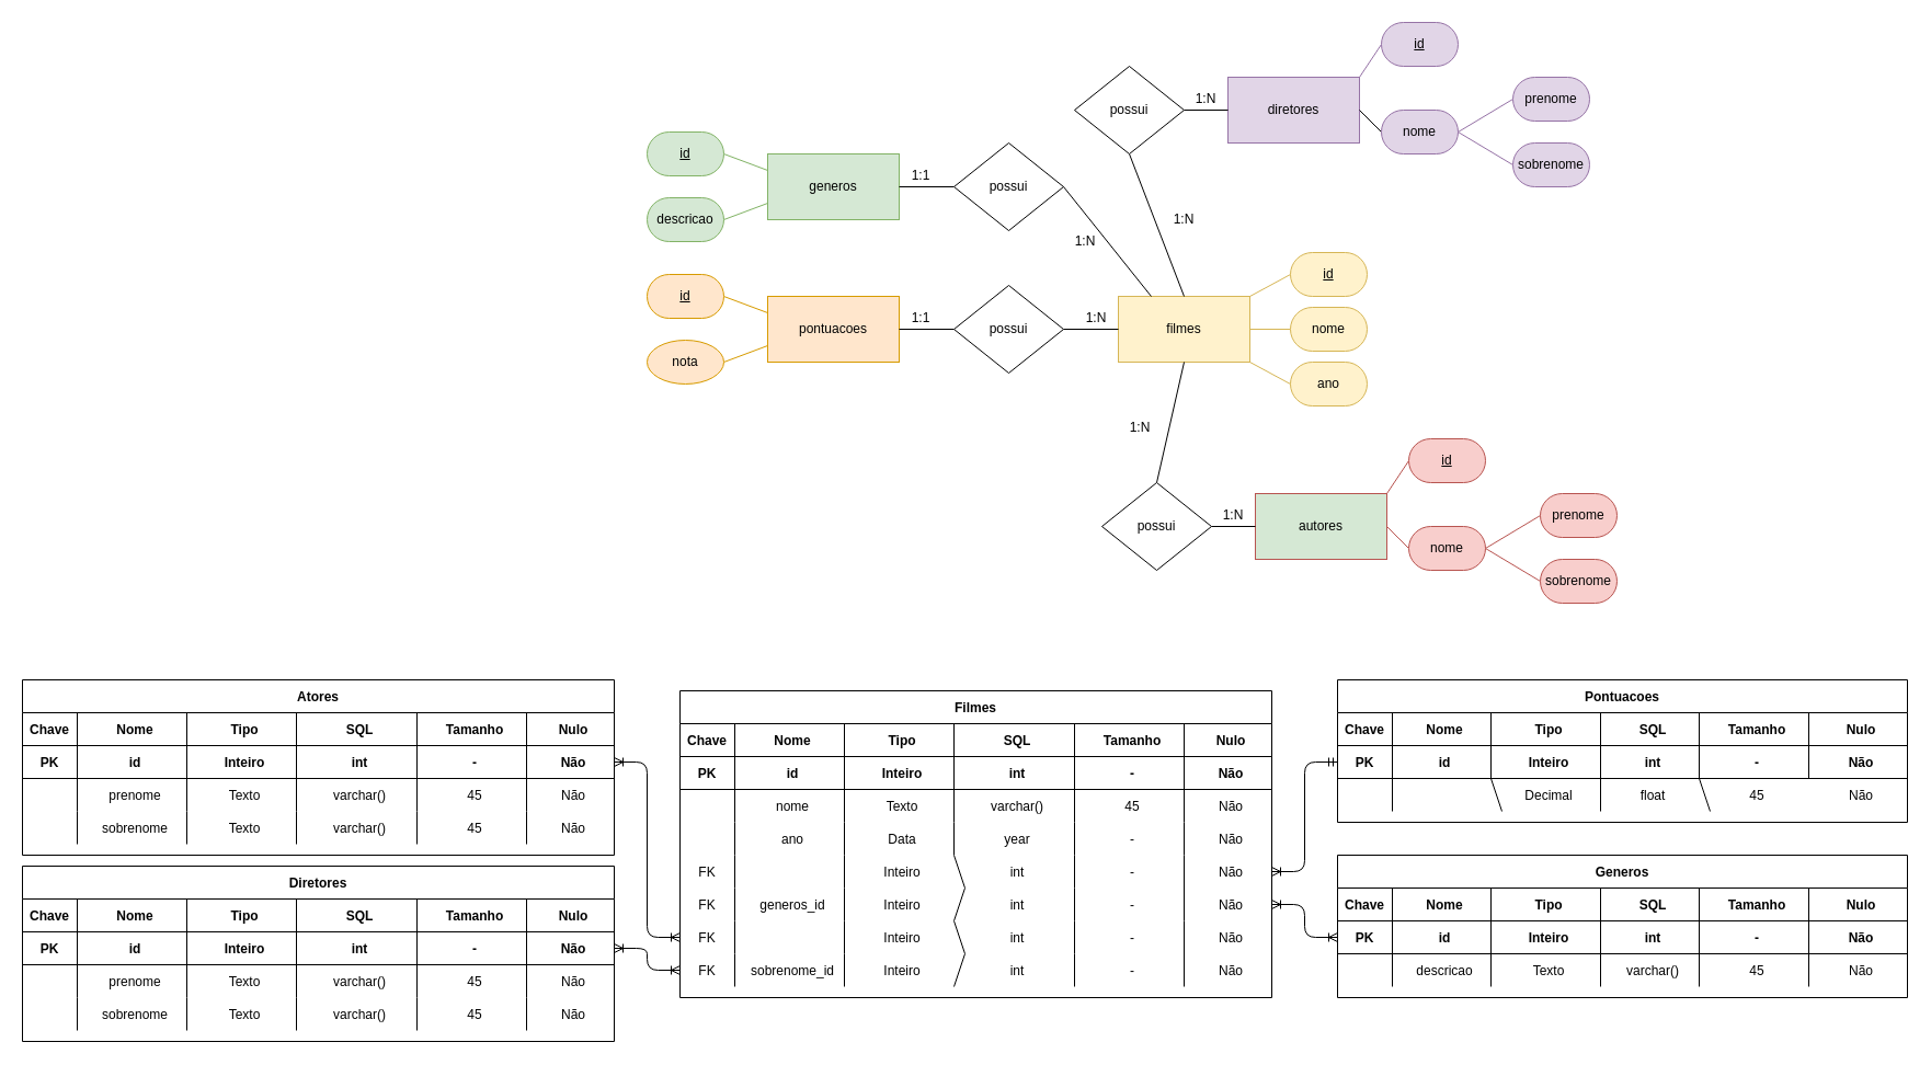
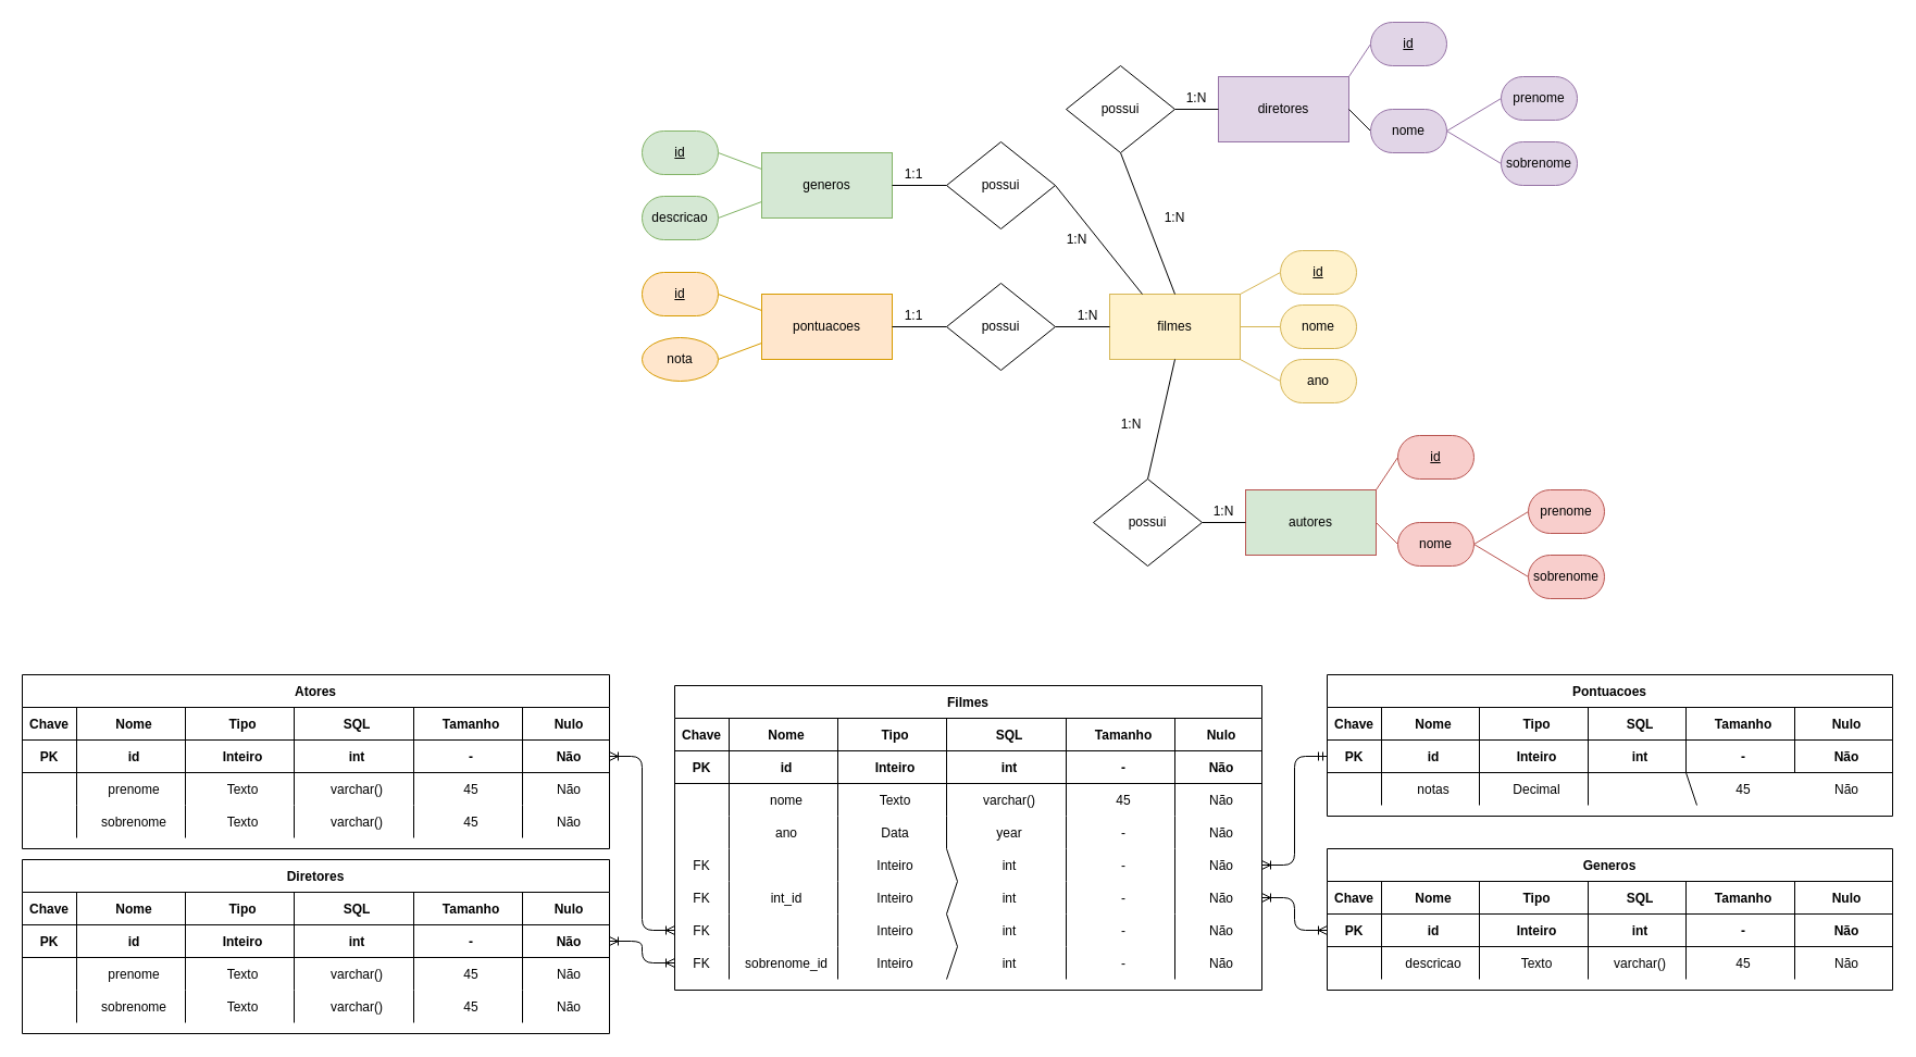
+ <mxCell id="129" value="notas" style="shape=partialRectangle;connectable=0;fillColor=none;top=0;left=0;bottom=0;right=0;align=center;spacingLeft=6;overflow=hidden;" vertex="1" parent="127"><mxGeometry x="50" width="90" height="30" as="geometry" /></mxCell>
- <mxCell id="131" value="float" style="shape=partialRectangle;connectable=0;fillColor=none;top=0;left=0;bottom=0;right=0;align=center;spacingLeft=6;overflow=hidden;" vertex="1" parent="127"><mxGeometry x="240" width="90" height="30" as="geometry" /></mxCell>
- <mxCell id="94" value="generos_id" style="shape=partialRectangle;connectable=0;fillColor=none;top=0;left=0;bottom=0;right=0;align=center;spacingLeft=6;overflow=hidden;" vertex="1" parent="92"><mxGeometry x="50" width="100.0" height="30" as="geometry" /></mxCell>
+ <mxCell id="94" value="int_id" style="shape=partialRectangle;connectable=0;fillColor=none;top=0;left=0;bottom=0;right=0;align=center;spacingLeft=6;overflow=hidden;" vertex="1" parent="92"><mxGeometry x="50" width="100.0" height="30" as="geometry" /></mxCell>
